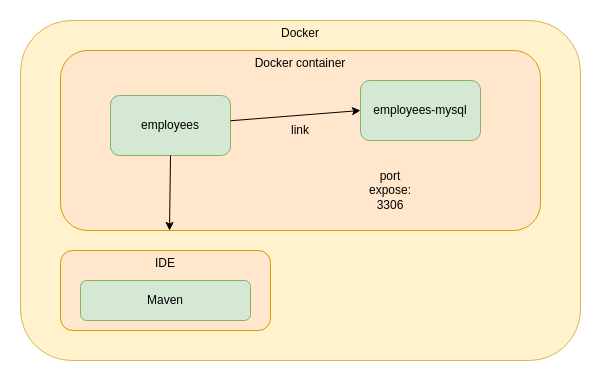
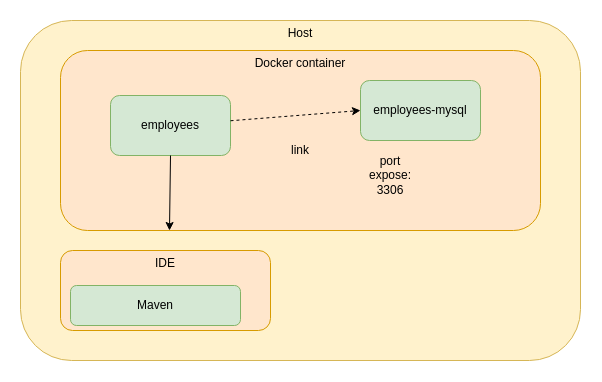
- <mxCell id="2" value="&lt;div&gt;Docker&lt;/div&gt;" style="rounded=1;whiteSpace=wrap;html=1;labelPosition=center;verticalLabelPosition=top;align=center;verticalAlign=bottom;spacing=-20;fillColor=#fff2cc;strokeColor=#d6b656;" vertex="1" parent="1"><mxGeometry x="20" y="20" width="560" height="340" as="geometry" /></mxCell>
+ <mxCell id="2" value="&lt;div&gt;Host&lt;/div&gt;" style="rounded=1;whiteSpace=wrap;html=1;labelPosition=center;verticalLabelPosition=top;align=center;verticalAlign=bottom;spacing=-20;fillColor=#fff2cc;strokeColor=#d6b656;" vertex="1" parent="1"><mxGeometry x="20" y="20" width="560" height="340" as="geometry" /></mxCell>
- <mxCell id="6" value="" style="endArrow=classic;html=1;entryX=0;entryY=0.5;entryDx=0;entryDy=0;" edge="1" parent="1" source="4" target="5"><mxGeometry width="50" height="50" relative="1" as="geometry"><mxPoint x="60" y="300" as="sourcePoint" /><mxPoint x="110" y="250" as="targetPoint" /></mxGeometry></mxCell>
+ <mxCell id="6" value="" style="endArrow=classic;html=1;entryX=0;entryY=0.5;entryDx=0;entryDy=0;dashed=1;" edge="1" parent="1" source="4" target="5"><mxGeometry width="50" height="50" relative="1" as="geometry"><mxPoint x="60" y="300" as="sourcePoint" /><mxPoint x="110" y="250" as="targetPoint" /></mxGeometry></mxCell>
- <mxCell id="7" value="link" style="text;html=1;strokeColor=none;fillColor=none;align=center;verticalAlign=middle;whiteSpace=wrap;rounded=0;" vertex="1" parent="1"><mxGeometry x="280" y="120" width="40" height="20" as="geometry" /></mxCell>
+ <mxCell id="7" value="link" style="text;html=1;strokeColor=none;fillColor=none;align=center;verticalAlign=middle;whiteSpace=wrap;rounded=0;" vertex="1" parent="1"><mxGeometry x="280" y="140" width="40" height="20" as="geometry" /></mxCell>
- <mxCell id="10" value="port expose: 3306" style="text;html=1;strokeColor=none;fillColor=none;align=center;verticalAlign=middle;whiteSpace=wrap;rounded=0;" vertex="1" parent="1"><mxGeometry x="370" y="180" width="40" height="20" as="geometry" /></mxCell>
+ <mxCell id="10" value="port expose: 3306" style="text;html=1;strokeColor=none;fillColor=none;align=center;verticalAlign=middle;whiteSpace=wrap;rounded=0;" vertex="1" parent="1"><mxGeometry x="370" y="165" width="40" height="20" as="geometry" /></mxCell>
- <mxCell id="11" value="Maven" style="rounded=1;whiteSpace=wrap;html=1;fillColor=#d5e8d4;strokeColor=#82b366;" vertex="1" parent="1"><mxGeometry x="80" y="280" width="170" height="40" as="geometry" /></mxCell>
+ <mxCell id="11" value="Maven" style="rounded=1;whiteSpace=wrap;html=1;fillColor=#d5e8d4;strokeColor=#82b366;" vertex="1" parent="1"><mxGeometry x="70" y="285" width="170" height="40" as="geometry" /></mxCell>
